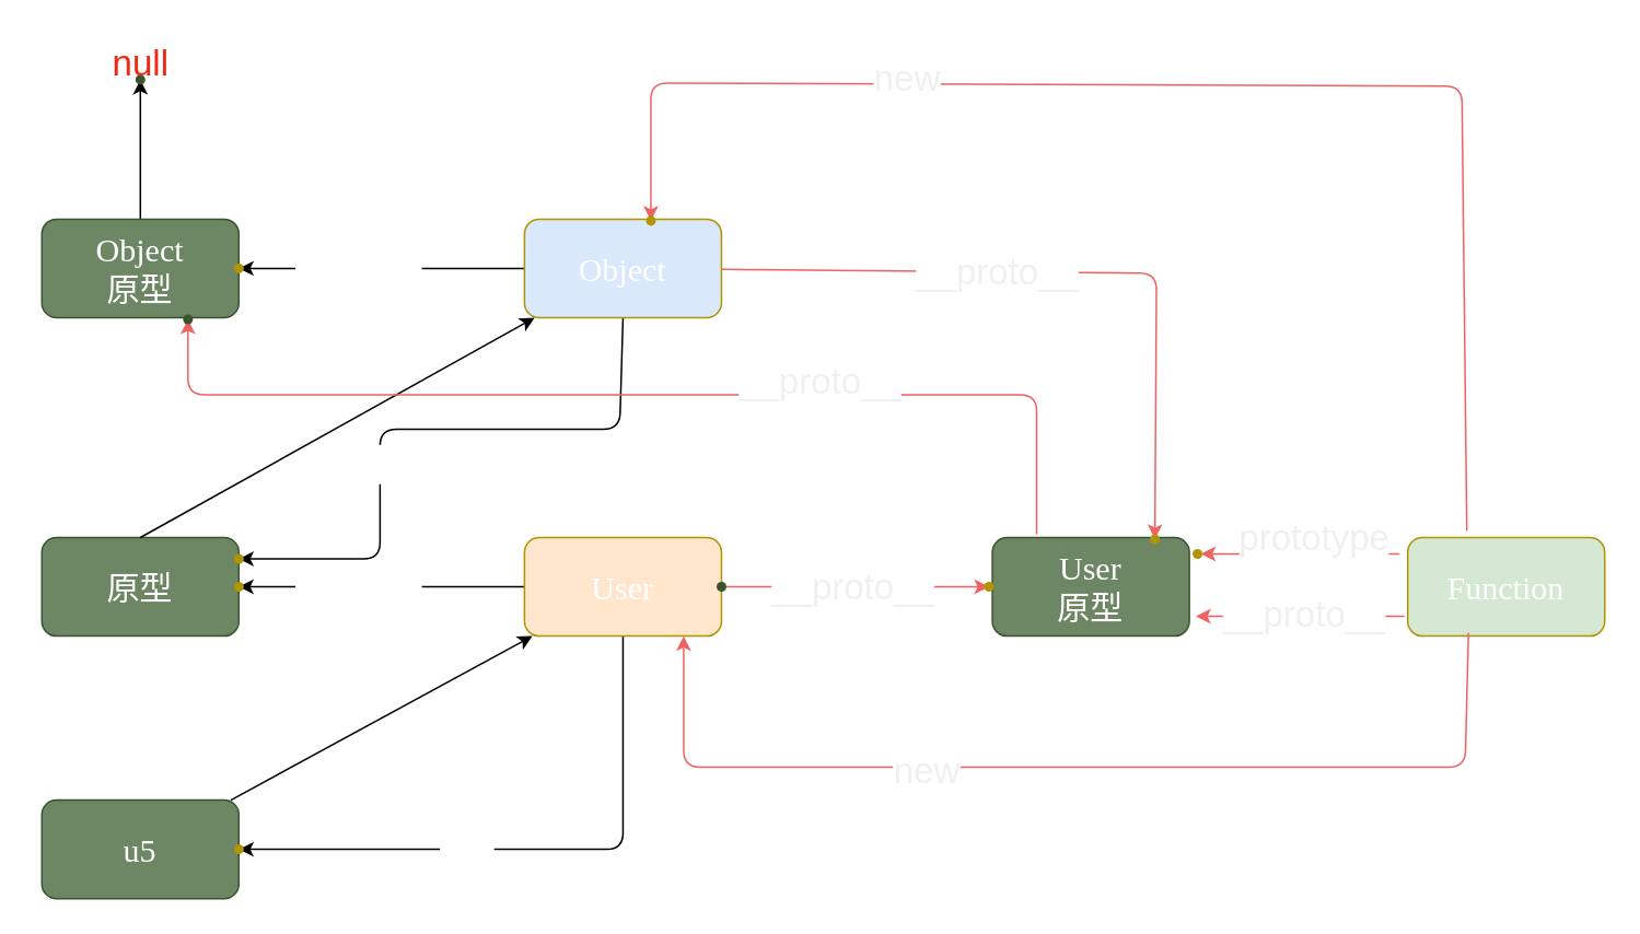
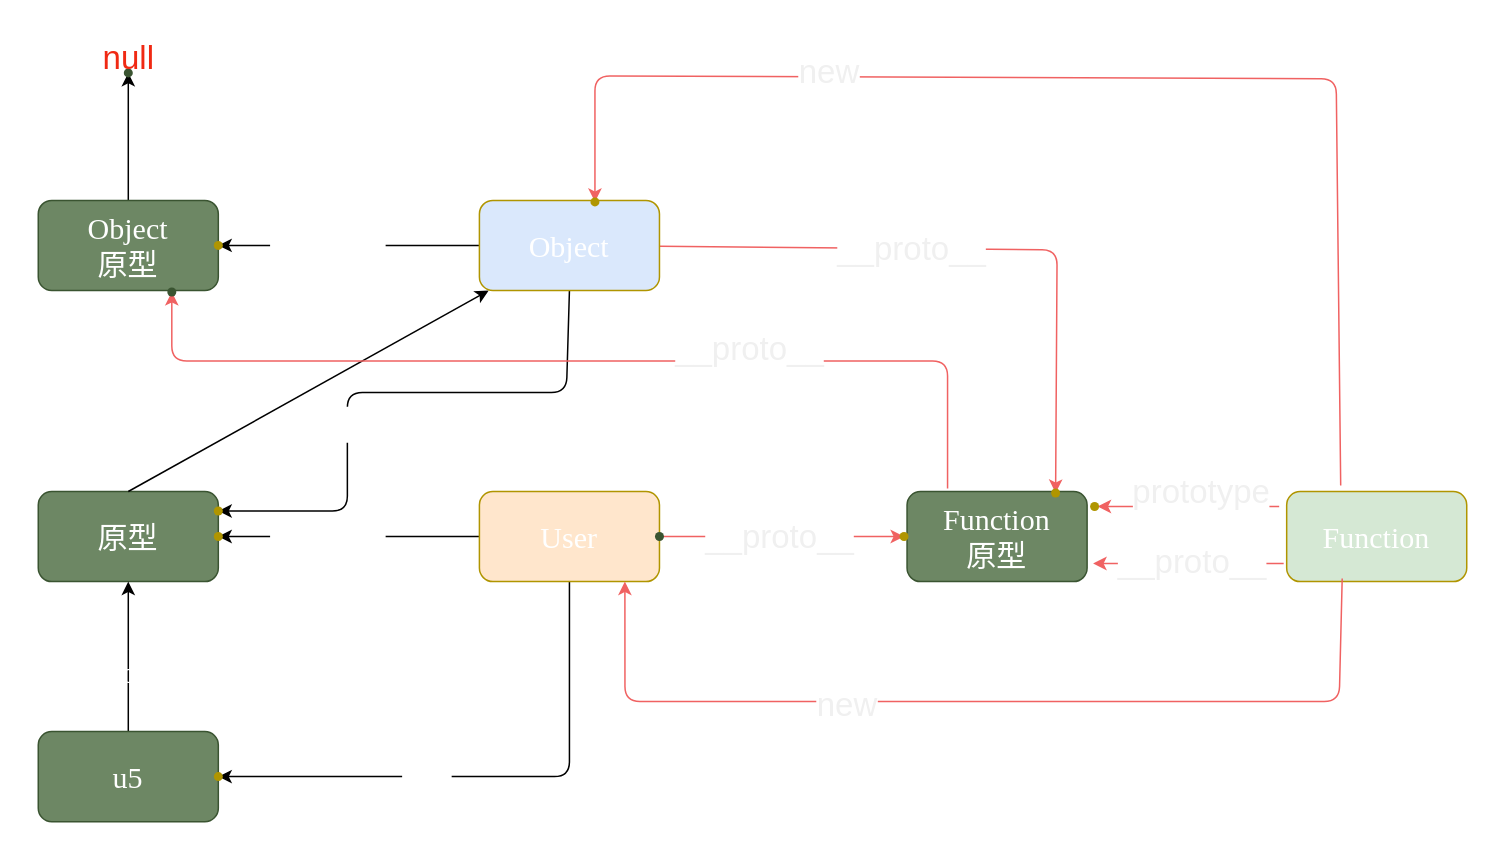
- <mxCell id="41" value="User&lt;br&gt;原型" style="rounded=1;whiteSpace=wrap;html=1;hachureGap=4;fontFamily=Architects Daughter;fontSource=https%3A%2F%2Ffonts.googleapis.com%2Fcss%3Ffamily%3DArchitects%2BDaughter;fontSize=20;fillColor=#6d8764;fontColor=#ffffff;strokeColor=#3A5431;" vertex="1" parent="1"><mxGeometry x="604" y="327" width="120" height="60" as="geometry" /></mxCell>
+ <mxCell id="41" value="Function&lt;br&gt;原型" style="rounded=1;whiteSpace=wrap;html=1;hachureGap=4;fontFamily=Architects Daughter;fontSource=https%3A%2F%2Ffonts.googleapis.com%2Fcss%3Ffamily%3DArchitects%2BDaughter;fontSize=20;fillColor=#6d8764;fontColor=#ffffff;strokeColor=#3A5431;" vertex="1" parent="1"><mxGeometry x="604" y="327" width="120" height="60" as="geometry" /></mxCell>
- <mxCell id="3" value="" style="edgeStyle=none;hachureGap=4;html=1;fontFamily=Architects Daughter;fontSource=https%3A%2F%2Ffonts.googleapis.com%2Fcss%3Ffamily%3DArchitects%2BDaughter;fontSize=16;fontColor=#FFFFFF;" edge="1" source="4" target="11" parent="1"><mxGeometry relative="1" as="geometry" /></mxCell>
+ <mxCell id="3" value="" style="edgeStyle=none;hachureGap=4;html=1;fontFamily=Architects Daughter;fontSource=https%3A%2F%2Ffonts.googleapis.com%2Fcss%3Ffamily%3DArchitects%2BDaughter;fontSize=16;fontColor=#FFFFFF;" edge="1" source="4" target="2" parent="1"><mxGeometry relative="1" as="geometry" /></mxCell>
